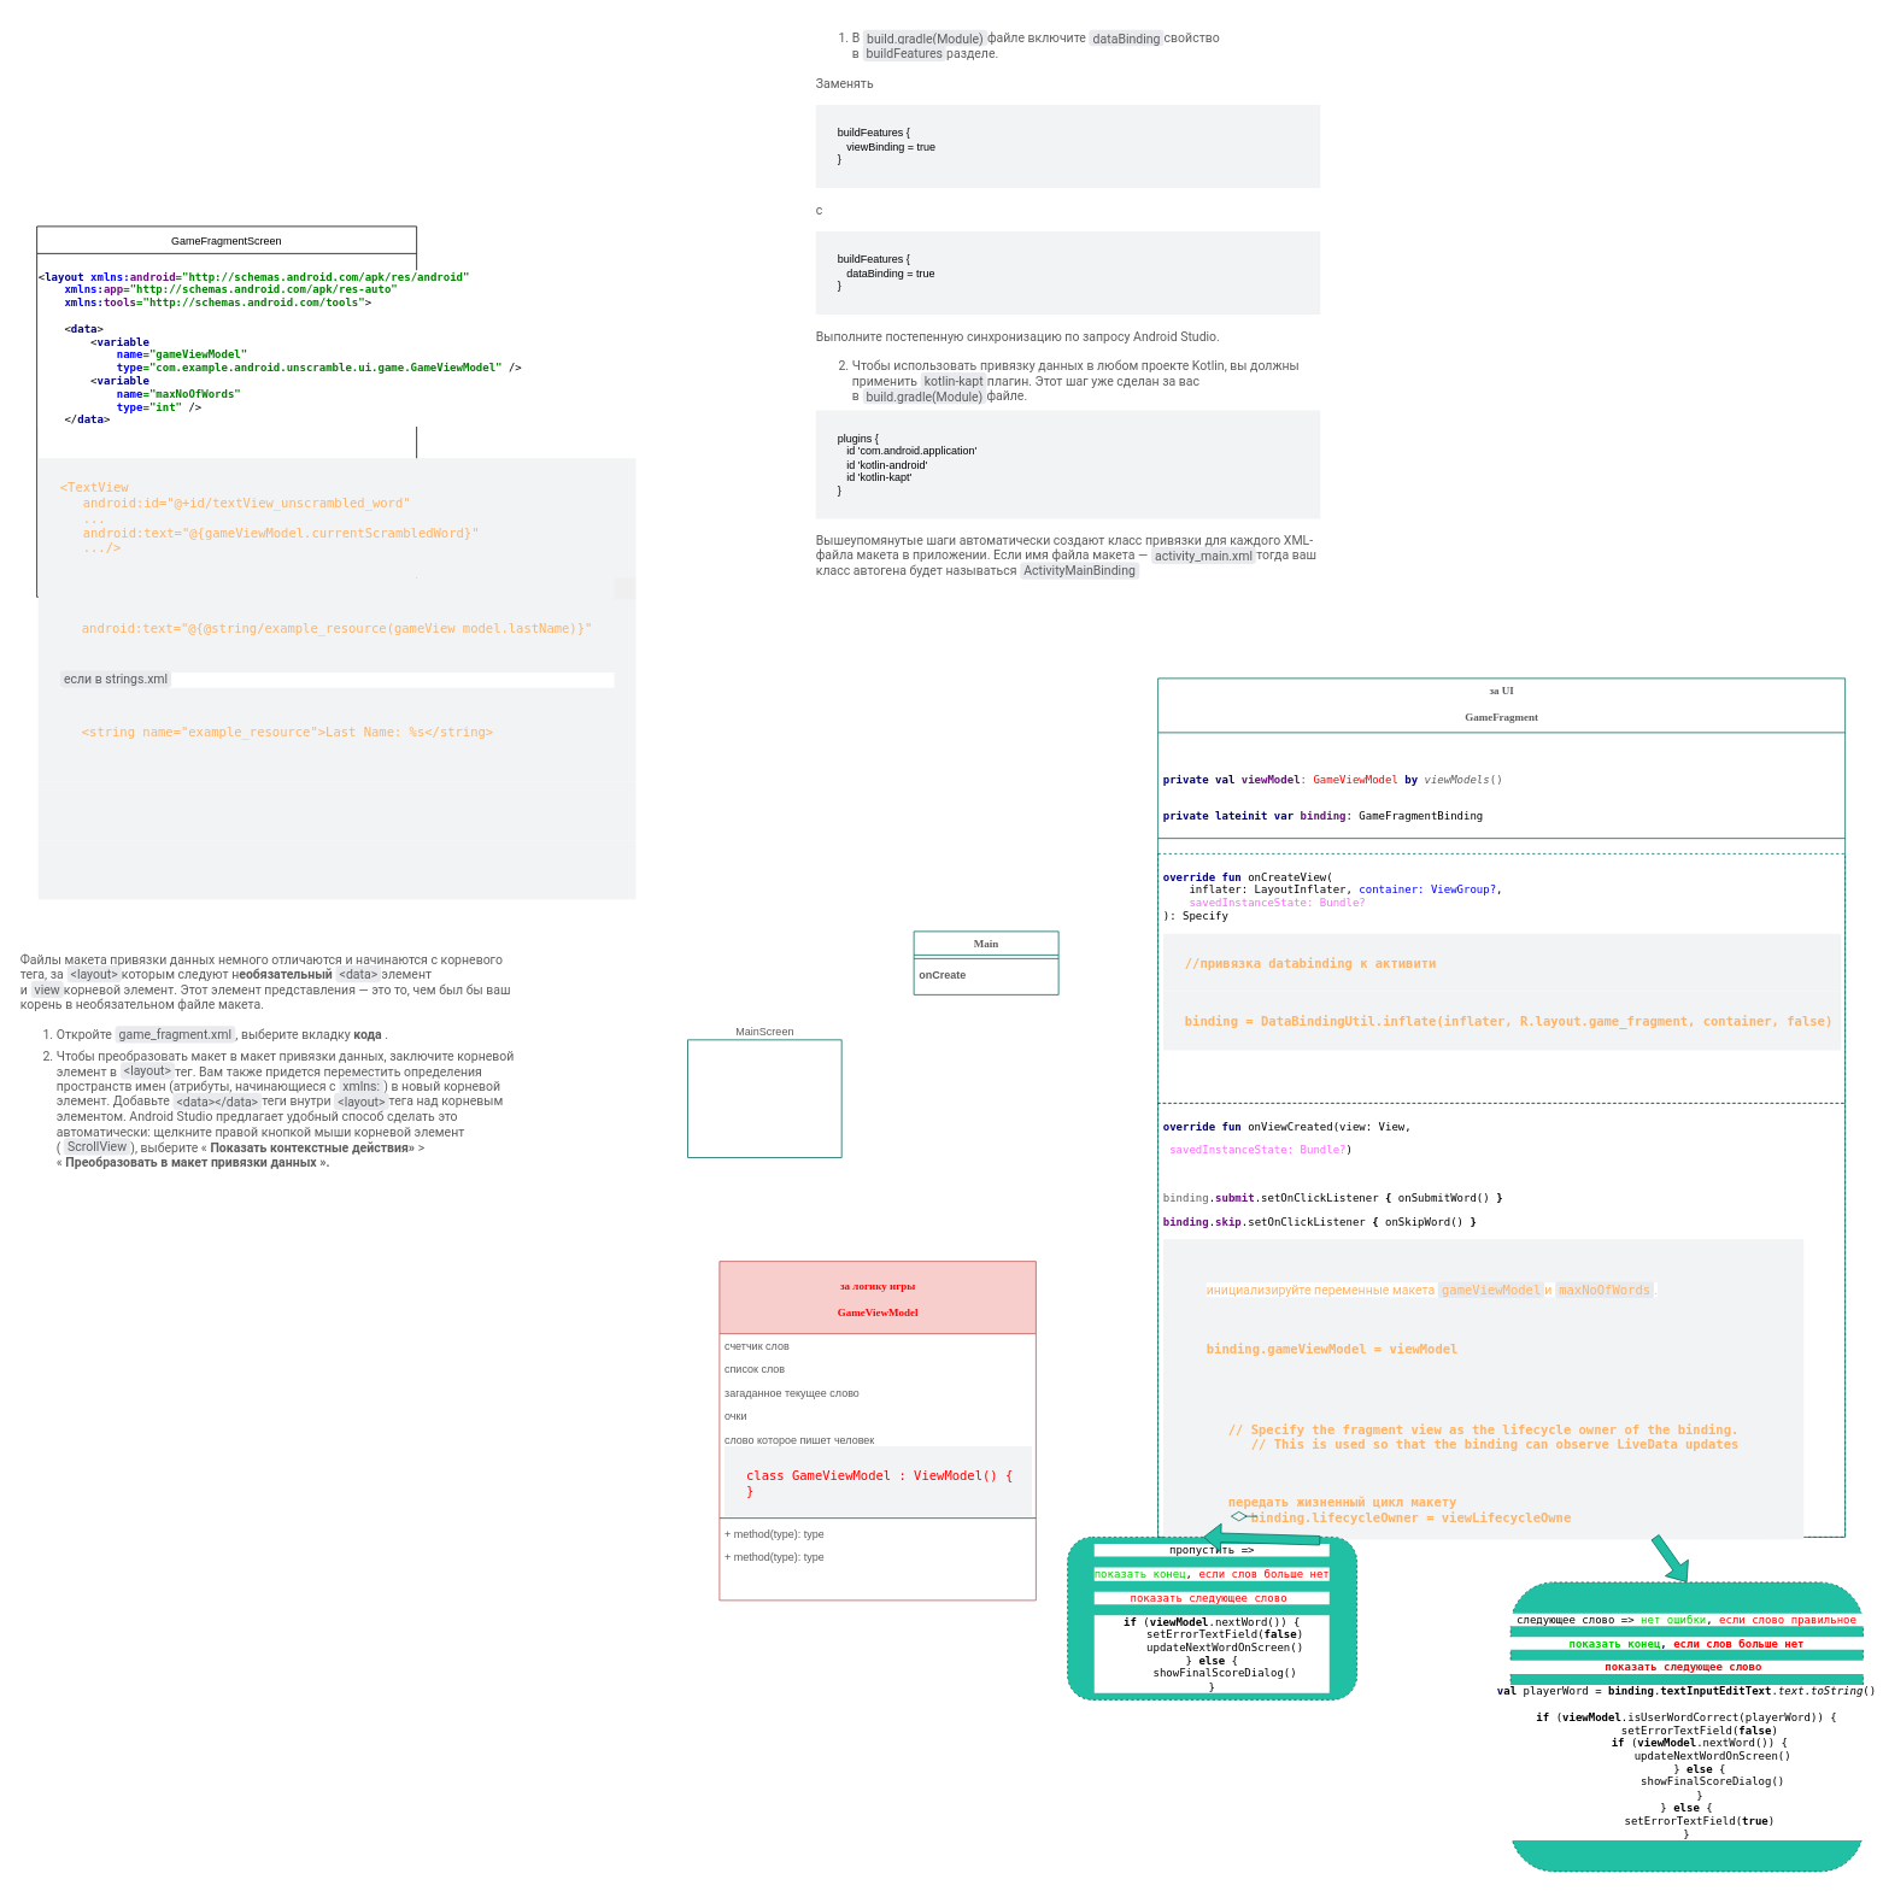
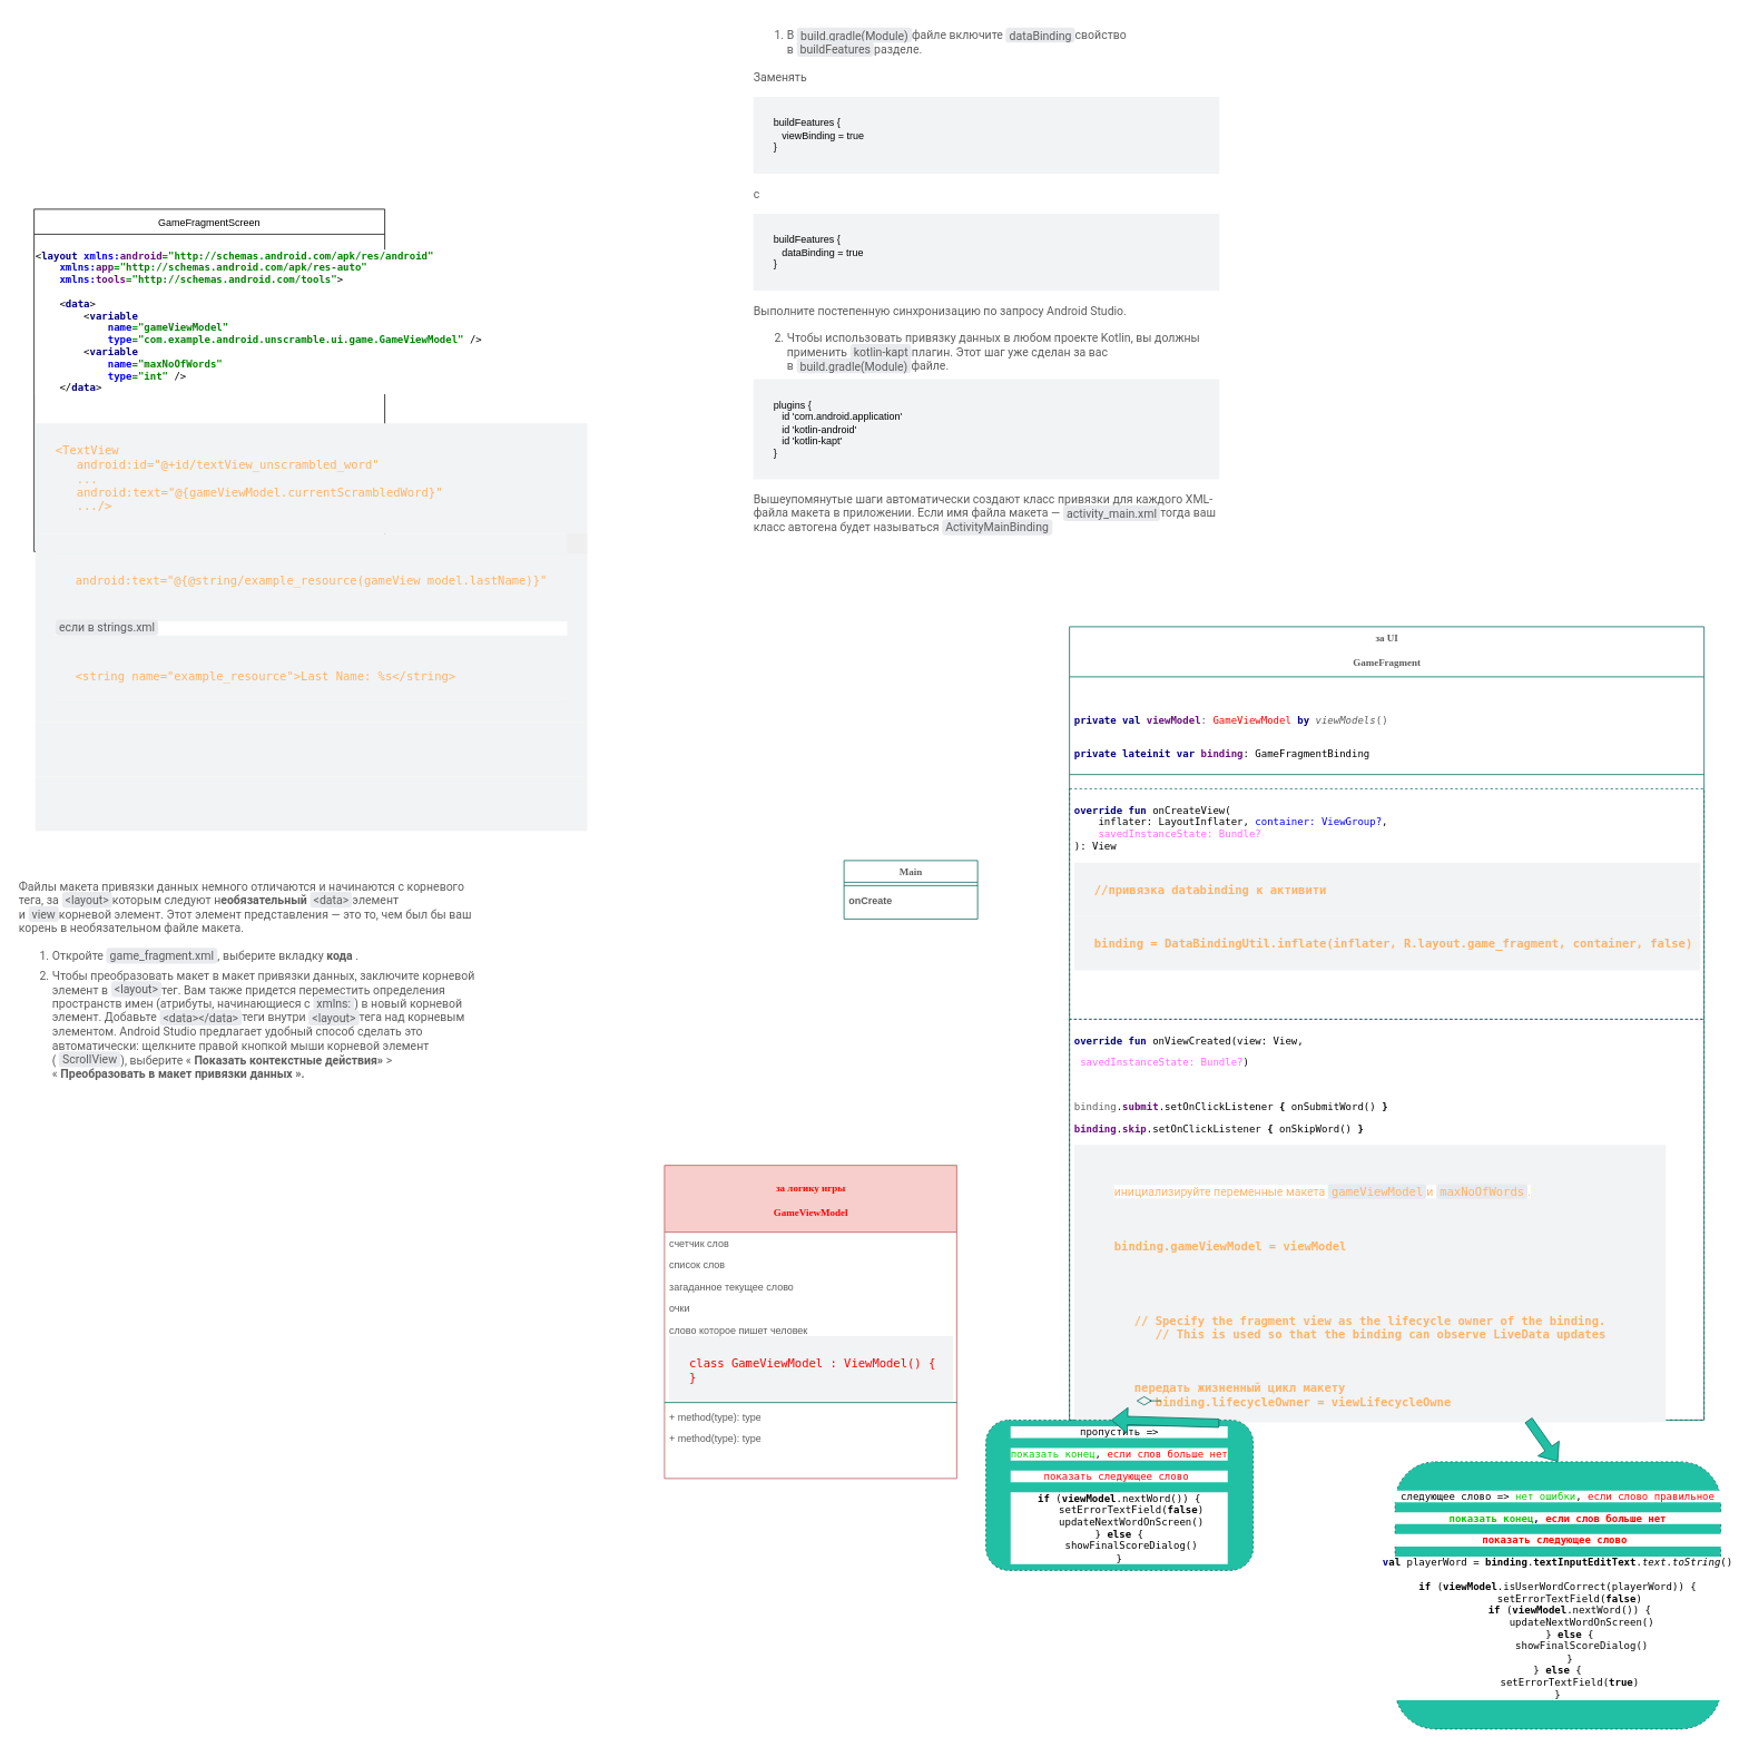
- <mxCell id="10" value="&lt;pre style=&quot;background-color: rgb(255, 255, 255); font-family: &amp;quot;JetBrains Mono&amp;quot;, monospace;&quot;&gt;&lt;span style=&quot;color: rgb(0, 0, 0);&quot;&gt;&lt;span style=&quot;color:#000080;font-weight:bold;&quot;&gt;override fun &lt;/span&gt;onCreateView(&lt;br&gt;    inflater: LayoutInflater, &lt;/span&gt;&lt;font color=&quot;#0000ff&quot;&gt;container: ViewGroup?&lt;/font&gt;&lt;font color=&quot;#000000&quot;&gt;,&lt;br&gt;    &lt;/font&gt;&lt;font color=&quot;#ff66ff&quot;&gt;savedInstanceState: Bundle?&lt;/font&gt;&lt;font color=&quot;#000000&quot;&gt;&lt;br&gt;): Specify&lt;/font&gt;&lt;/pre&gt;&lt;pre style=&quot;background-color: rgb(255, 255, 255); font-family: &amp;quot;JetBrains Mono&amp;quot;, monospace;&quot;&gt;&lt;pre style=&quot;box-sizing: inherit; background: var(--devsite-code-background,#f1f3f4); font-size: 14px; padding: 8px 80px 8px 8px; margin-top: 0px; margin-bottom: 0px; overflow: auto visible; position: relative; padding-block: var(--devsite-code-padding-block,24px); padding-inline: var(--devsite-code-padding-inline,24px); border-radius: 0px; text-size-adjust: none; direction: ltr !important;&quot; dir=&quot;ltr&quot; translate=&quot;no&quot; class=&quot;&quot;&gt;&lt;font color=&quot;#ffb366&quot;&gt;&lt;b&gt;//привязка databinding к активити&lt;/b&gt;&lt;/font&gt;&lt;/pre&gt;&lt;pre style=&quot;box-sizing: inherit; background: var(--devsite-code-background,#f1f3f4); font-size: 14px; padding: 8px 80px 8px 8px; margin-top: 0px; margin-bottom: 0px; overflow: auto visible; position: relative; padding-block: var(--devsite-code-padding-block,24px); padding-inline: var(--devsite-code-padding-inline,24px); border-radius: 0px; text-size-adjust: none; direction: ltr !important;&quot; dir=&quot;ltr&quot; translate=&quot;no&quot; class=&quot;&quot;&gt;&lt;code style=&quot;box-sizing: inherit; background: 0px center transparent; padding: 0px; border: var(--devsite-inline-nested-code-border,0); border-radius: 4px; word-break: normal; overflow: auto visible; direction: ltr !important;&quot; dir=&quot;ltr&quot;&gt;&lt;font color=&quot;#ffb366&quot;&gt;&lt;b&gt;&lt;span style=&quot;box-sizing: inherit;&quot; class=&quot;pln&quot;&gt;&lt;span style=&quot;box-sizing: inherit;&quot; class=&quot;pln&quot;&gt;binding &lt;/span&gt;&lt;/span&gt;&lt;span style=&quot;box-sizing: inherit;&quot; class=&quot;pun&quot;&gt;&lt;span style=&quot;box-sizing: inherit;&quot; class=&quot;pun&quot;&gt;=&lt;/span&gt;&lt;/span&gt;&lt;span style=&quot;box-sizing: inherit;&quot; class=&quot;pln&quot;&gt;&lt;span style=&quot;box-sizing: inherit;&quot; class=&quot;pln&quot;&gt; &lt;/span&gt;&lt;/span&gt;&lt;span style=&quot;box-sizing: inherit;&quot; class=&quot;typ&quot;&gt;&lt;span style=&quot;box-sizing: inherit;&quot; class=&quot;typ&quot;&gt;DataB&lt;/span&gt;&lt;span style=&quot;box-sizing: inherit;&quot; class=&quot;typ&quot;&gt;indingUtil&lt;/span&gt;&lt;/span&gt;&lt;span style=&quot;box-sizing: inherit;&quot; class=&quot;pun&quot;&gt;&lt;span style=&quot;box-sizing: inherit;&quot; class=&quot;pun&quot;&gt;.&lt;/span&gt;&lt;/span&gt;&lt;span style=&quot;box-sizing: inherit;&quot; class=&quot;pln&quot;&gt;&lt;span style=&quot;box-sizing: inherit;&quot; class=&quot;pln&quot;&gt;inflate&lt;/span&gt;&lt;/span&gt;&lt;span style=&quot;box-sizing: inherit;&quot; class=&quot;pun&quot;&gt;&lt;span style=&quot;box-sizing: inherit;&quot; class=&quot;pun&quot;&gt;(&lt;/span&gt;&lt;/span&gt;&lt;span style=&quot;box-sizing: inherit;&quot; class=&quot;pln&quot;&gt;&lt;span style=&quot;box-sizing: inherit;&quot; class=&quot;pln&quot;&gt;inflater&lt;/span&gt;&lt;/span&gt;&lt;span style=&quot;box-sizing: inherit;&quot; class=&quot;pun&quot;&gt;&lt;span style=&quot;box-sizing: inherit;&quot; class=&quot;pun&quot;&gt;,&lt;/span&gt;&lt;/span&gt;&lt;span style=&quot;box-sizing: inherit;&quot; class=&quot;pln&quot;&gt;&lt;span style=&quot;box-sizing: inherit;&quot; class=&quot;pln&quot;&gt; R&lt;/span&gt;&lt;/span&gt;&lt;span style=&quot;box-sizing: inherit;&quot; class=&quot;pun&quot;&gt;&lt;span style=&quot;box-sizing: inherit;&quot; class=&quot;pun&quot;&gt;.&lt;/span&gt;&lt;/span&gt;&lt;span style=&quot;box-sizing: inherit;&quot; class=&quot;pln&quot;&gt;&lt;span style=&quot;box-sizing: inherit;&quot; class=&quot;pln&quot;&gt;layout&lt;/span&gt;&lt;/span&gt;&lt;span style=&quot;box-sizing: inherit;&quot; class=&quot;pun&quot;&gt;&lt;span style=&quot;box-sizing: inherit;&quot; class=&quot;pun&quot;&gt;.&lt;/span&gt;&lt;/span&gt;&lt;span style=&quot;box-sizing: inherit;&quot; class=&quot;pln&quot;&gt;&lt;span style=&quot;box-sizing: inherit;&quot; class=&quot;pln&quot;&gt;game_fragment&lt;/span&gt;&lt;/span&gt;&lt;span style=&quot;box-sizing: inherit;&quot; class=&quot;pun&quot;&gt;&lt;span style=&quot;box-sizing: inherit;&quot; class=&quot;pun&quot;&gt;,&lt;/span&gt;&lt;/span&gt;&lt;span style=&quot;box-sizing: inherit;&quot; class=&quot;pln&quot;&gt;&lt;span style=&quot;box-sizing: inherit;&quot; class=&quot;pln&quot;&gt; container&lt;/span&gt;&lt;/span&gt;&lt;span style=&quot;box-sizing: inherit;&quot; class=&quot;pun&quot;&gt;&lt;span style=&quot;box-sizing: inherit;&quot; class=&quot;pun&quot;&gt;,&lt;/span&gt;&lt;/span&gt;&lt;span style=&quot;box-sizing: inherit;&quot; class=&quot;pln&quot;&gt;&lt;span style=&quot;box-sizing: inherit;&quot; class=&quot;pln&quot;&gt; &lt;/span&gt;&lt;/span&gt;&lt;span style=&quot;box-sizing: inherit;&quot; class=&quot;kwd&quot;&gt;&lt;span style=&quot;box-sizing: inherit;&quot; class=&quot;kwd&quot;&gt;false&lt;/span&gt;&lt;/span&gt;&lt;span style=&quot;box-sizing: inherit;&quot; class=&quot;pun&quot;&gt;&lt;span style=&quot;box-sizing: inherit;&quot; class=&quot;pun&quot;&gt;)&lt;/span&gt;&lt;/span&gt;&lt;/b&gt;&lt;/font&gt;&lt;/code&gt;&lt;/pre&gt;&lt;/pre&gt;" style="text;html=1;strokeColor=#006658;fillColor=none;align=left;verticalAlign=top;spacingLeft=4;spacingRight=4;whiteSpace=wrap;overflow=hidden;rotatable=0;points=[[0,0.5],[1,0.5]];portConstraint=eastwest;fontColor=#5C5C5C;dashed=1;" vertex="1" parent="5"><mxGeometry y="194" width="760" height="276" as="geometry" /></mxCell>
+ <mxCell id="10" value="&lt;pre style=&quot;background-color: rgb(255, 255, 255); font-family: &amp;quot;JetBrains Mono&amp;quot;, monospace;&quot;&gt;&lt;span style=&quot;color: rgb(0, 0, 0);&quot;&gt;&lt;span style=&quot;color:#000080;font-weight:bold;&quot;&gt;override fun &lt;/span&gt;onCreateView(&lt;br&gt;    inflater: LayoutInflater, &lt;/span&gt;&lt;font color=&quot;#0000ff&quot;&gt;container: ViewGroup?&lt;/font&gt;&lt;font color=&quot;#000000&quot;&gt;,&lt;br&gt;    &lt;/font&gt;&lt;font color=&quot;#ff66ff&quot;&gt;savedInstanceState: Bundle?&lt;/font&gt;&lt;font color=&quot;#000000&quot;&gt;&lt;br&gt;): View&lt;/font&gt;&lt;/pre&gt;&lt;pre style=&quot;background-color: rgb(255, 255, 255); font-family: &amp;quot;JetBrains Mono&amp;quot;, monospace;&quot;&gt;&lt;pre style=&quot;box-sizing: inherit; background: var(--devsite-code-background,#f1f3f4); font-size: 14px; padding: 8px 80px 8px 8px; margin-top: 0px; margin-bottom: 0px; overflow: auto visible; position: relative; padding-block: var(--devsite-code-padding-block,24px); padding-inline: var(--devsite-code-padding-inline,24px); border-radius: 0px; text-size-adjust: none; direction: ltr !important;&quot; dir=&quot;ltr&quot; translate=&quot;no&quot; class=&quot;&quot;&gt;&lt;font color=&quot;#ffb366&quot;&gt;&lt;b&gt;//привязка databinding к активити&lt;/b&gt;&lt;/font&gt;&lt;/pre&gt;&lt;pre style=&quot;box-sizing: inherit; background: var(--devsite-code-background,#f1f3f4); font-size: 14px; padding: 8px 80px 8px 8px; margin-top: 0px; margin-bottom: 0px; overflow: auto visible; position: relative; padding-block: var(--devsite-code-padding-block,24px); padding-inline: var(--devsite-code-padding-inline,24px); border-radius: 0px; text-size-adjust: none; direction: ltr !important;&quot; dir=&quot;ltr&quot; translate=&quot;no&quot; class=&quot;&quot;&gt;&lt;code style=&quot;box-sizing: inherit; background: 0px center transparent; padding: 0px; border: var(--devsite-inline-nested-code-border,0); border-radius: 4px; word-break: normal; overflow: auto visible; direction: ltr !important;&quot; dir=&quot;ltr&quot;&gt;&lt;font color=&quot;#ffb366&quot;&gt;&lt;b&gt;&lt;span style=&quot;box-sizing: inherit;&quot; class=&quot;pln&quot;&gt;&lt;span style=&quot;box-sizing: inherit;&quot; class=&quot;pln&quot;&gt;binding &lt;/span&gt;&lt;/span&gt;&lt;span style=&quot;box-sizing: inherit;&quot; class=&quot;pun&quot;&gt;&lt;span style=&quot;box-sizing: inherit;&quot; class=&quot;pun&quot;&gt;=&lt;/span&gt;&lt;/span&gt;&lt;span style=&quot;box-sizing: inherit;&quot; class=&quot;pln&quot;&gt;&lt;span style=&quot;box-sizing: inherit;&quot; class=&quot;pln&quot;&gt; &lt;/span&gt;&lt;/span&gt;&lt;span style=&quot;box-sizing: inherit;&quot; class=&quot;typ&quot;&gt;&lt;span style=&quot;box-sizing: inherit;&quot; class=&quot;typ&quot;&gt;DataB&lt;/span&gt;&lt;span style=&quot;box-sizing: inherit;&quot; class=&quot;typ&quot;&gt;indingUtil&lt;/span&gt;&lt;/span&gt;&lt;span style=&quot;box-sizing: inherit;&quot; class=&quot;pun&quot;&gt;&lt;span style=&quot;box-sizing: inherit;&quot; class=&quot;pun&quot;&gt;.&lt;/span&gt;&lt;/span&gt;&lt;span style=&quot;box-sizing: inherit;&quot; class=&quot;pln&quot;&gt;&lt;span style=&quot;box-sizing: inherit;&quot; class=&quot;pln&quot;&gt;inflate&lt;/span&gt;&lt;/span&gt;&lt;span style=&quot;box-sizing: inherit;&quot; class=&quot;pun&quot;&gt;&lt;span style=&quot;box-sizing: inherit;&quot; class=&quot;pun&quot;&gt;(&lt;/span&gt;&lt;/span&gt;&lt;span style=&quot;box-sizing: inherit;&quot; class=&quot;pln&quot;&gt;&lt;span style=&quot;box-sizing: inherit;&quot; class=&quot;pln&quot;&gt;inflater&lt;/span&gt;&lt;/span&gt;&lt;span style=&quot;box-sizing: inherit;&quot; class=&quot;pun&quot;&gt;&lt;span style=&quot;box-sizing: inherit;&quot; class=&quot;pun&quot;&gt;,&lt;/span&gt;&lt;/span&gt;&lt;span style=&quot;box-sizing: inherit;&quot; class=&quot;pln&quot;&gt;&lt;span style=&quot;box-sizing: inherit;&quot; class=&quot;pln&quot;&gt; R&lt;/span&gt;&lt;/span&gt;&lt;span style=&quot;box-sizing: inherit;&quot; class=&quot;pun&quot;&gt;&lt;span style=&quot;box-sizing: inherit;&quot; class=&quot;pun&quot;&gt;.&lt;/span&gt;&lt;/span&gt;&lt;span style=&quot;box-sizing: inherit;&quot; class=&quot;pln&quot;&gt;&lt;span style=&quot;box-sizing: inherit;&quot; class=&quot;pln&quot;&gt;layout&lt;/span&gt;&lt;/span&gt;&lt;span style=&quot;box-sizing: inherit;&quot; class=&quot;pun&quot;&gt;&lt;span style=&quot;box-sizing: inherit;&quot; class=&quot;pun&quot;&gt;.&lt;/span&gt;&lt;/span&gt;&lt;span style=&quot;box-sizing: inherit;&quot; class=&quot;pln&quot;&gt;&lt;span style=&quot;box-sizing: inherit;&quot; class=&quot;pln&quot;&gt;game_fragment&lt;/span&gt;&lt;/span&gt;&lt;span style=&quot;box-sizing: inherit;&quot; class=&quot;pun&quot;&gt;&lt;span style=&quot;box-sizing: inherit;&quot; class=&quot;pun&quot;&gt;,&lt;/span&gt;&lt;/span&gt;&lt;span style=&quot;box-sizing: inherit;&quot; class=&quot;pln&quot;&gt;&lt;span style=&quot;box-sizing: inherit;&quot; class=&quot;pln&quot;&gt; container&lt;/span&gt;&lt;/span&gt;&lt;span style=&quot;box-sizing: inherit;&quot; class=&quot;pun&quot;&gt;&lt;span style=&quot;box-sizing: inherit;&quot; class=&quot;pun&quot;&gt;,&lt;/span&gt;&lt;/span&gt;&lt;span style=&quot;box-sizing: inherit;&quot; class=&quot;pln&quot;&gt;&lt;span style=&quot;box-sizing: inherit;&quot; class=&quot;pln&quot;&gt; &lt;/span&gt;&lt;/span&gt;&lt;span style=&quot;box-sizing: inherit;&quot; class=&quot;kwd&quot;&gt;&lt;span style=&quot;box-sizing: inherit;&quot; class=&quot;kwd&quot;&gt;false&lt;/span&gt;&lt;/span&gt;&lt;span style=&quot;box-sizing: inherit;&quot; class=&quot;pun&quot;&gt;&lt;span style=&quot;box-sizing: inherit;&quot; class=&quot;pun&quot;&gt;)&lt;/span&gt;&lt;/span&gt;&lt;/b&gt;&lt;/font&gt;&lt;/code&gt;&lt;/pre&gt;&lt;/pre&gt;" style="text;html=1;strokeColor=#006658;fillColor=none;align=left;verticalAlign=top;spacingLeft=4;spacingRight=4;whiteSpace=wrap;overflow=hidden;rotatable=0;points=[[0,0.5],[1,0.5]];portConstraint=eastwest;fontColor=#5C5C5C;dashed=1;" vertex="1" parent="5"><mxGeometry y="194" width="760" height="276" as="geometry" /></mxCell>
- <mxCell id="22" value="MainScreen" style="html=1;fillColor=default;labelPosition=center;verticalLabelPosition=top;align=center;verticalAlign=bottom;strokeColor=#006658;fontColor=#5C5C5C;" vertex="1" parent="1"><mxGeometry x="760" y="1150" width="170" height="130" as="geometry" /></mxCell>
